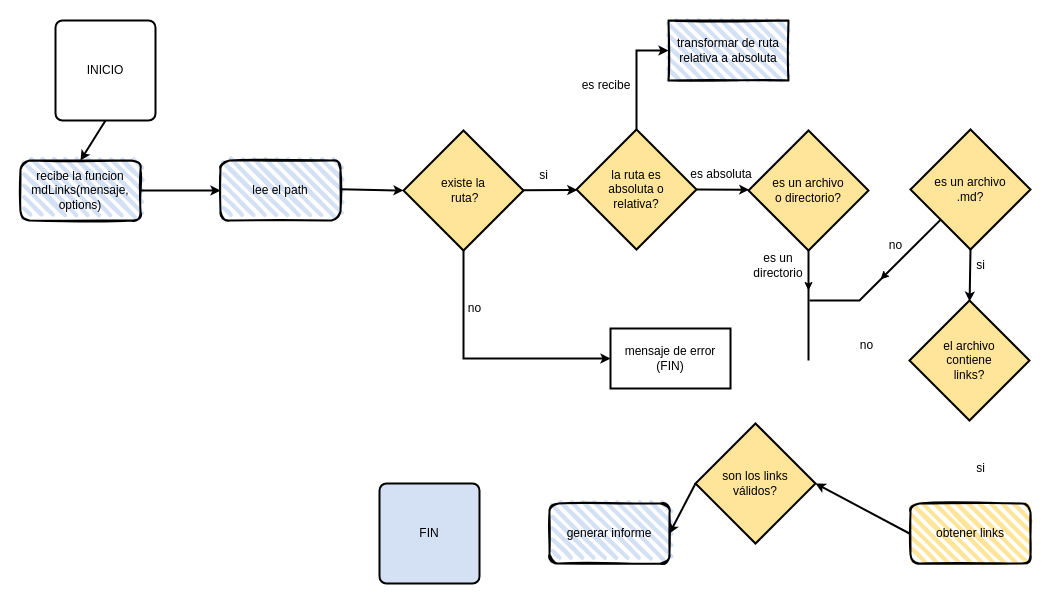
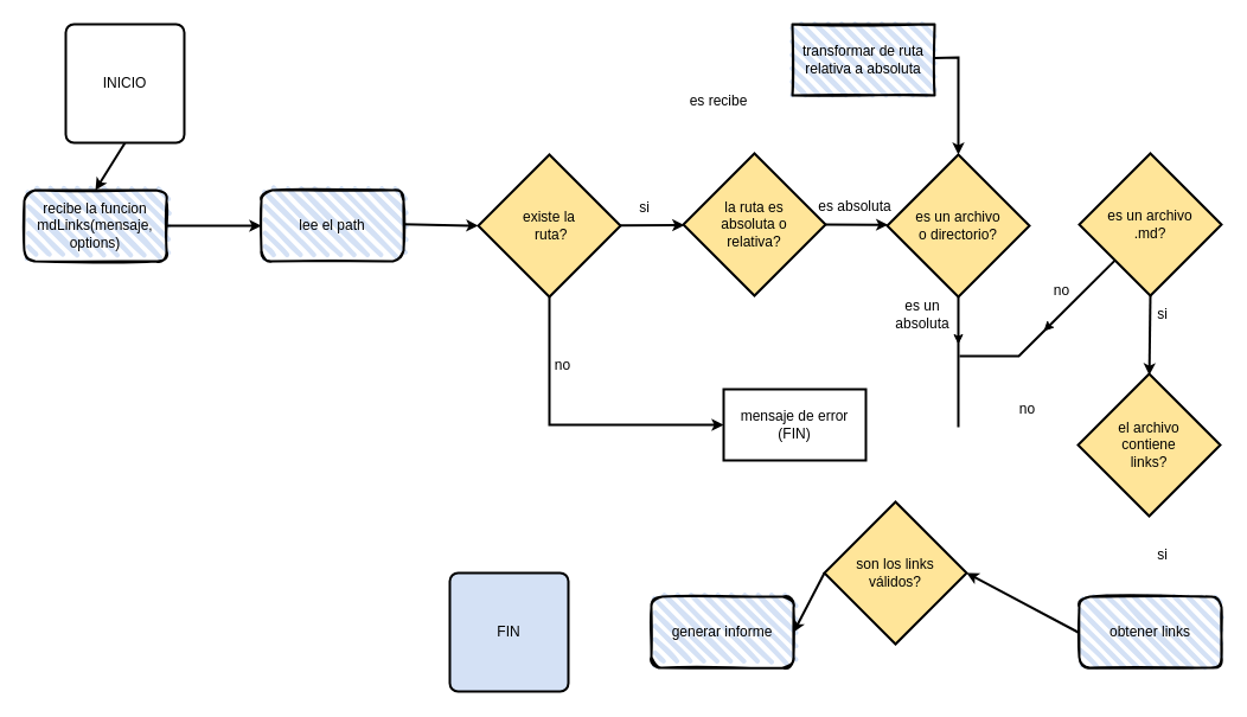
+ <mxCell id="11" value="" style="endArrow=classic;html=1;rounded=0;strokeWidth=2;endSize=4;entryX=0.5;entryY=0;entryDx=0;entryDy=0;exitX=0.995;exitY=0.473;exitDx=0;exitDy=0;exitPerimeter=0;entryPerimeter=0;" edge="1" parent="1" source="3" target="14"><mxGeometry width="50" height="50" relative="1" as="geometry"><mxPoint x="764.74" y="47.82" as="sourcePoint" /><mxPoint x="810" y="151" as="targetPoint" /><Array as="points"><mxPoint x="808" y="48" /></Array></mxGeometry></mxCell>
- <mxCell id="10" value="" style="endArrow=classic;html=1;rounded=0;strokeWidth=2;endSize=4;exitX=0.5;exitY=0;exitDx=0;exitDy=0;exitPerimeter=0;entryX=0;entryY=0.5;entryDx=0;entryDy=0;" edge="1" parent="1" source="4" target="3"><mxGeometry width="50" height="50" relative="1" as="geometry"><mxPoint x="599" y="99.75" as="sourcePoint" /><mxPoint x="640" y="50" as="targetPoint" /><Array as="points"><mxPoint x="636" y="50" /></Array></mxGeometry></mxCell>
- <mxCell id="31" value="es un directorio" style="text;strokeColor=none;align=center;fillColor=none;html=1;verticalAlign=middle;whiteSpace=wrap;rounded=0;strokeWidth=2;" vertex="1" parent="1"><mxGeometry x="748" y="250" width="60" height="30" as="geometry" /></mxCell>
+ <mxCell id="31" value="es un absoluta" style="text;strokeColor=none;align=center;fillColor=none;html=1;verticalAlign=middle;whiteSpace=wrap;rounded=0;strokeWidth=2;" vertex="1" parent="1"><mxGeometry x="748" y="250" width="60" height="30" as="geometry" /></mxCell>
- <mxCell id="17" value="&lt;div&gt;el archivo &lt;br&gt;&lt;/div&gt;&lt;div&gt;contiene &lt;br&gt;&lt;/div&gt;&lt;div&gt;links?&lt;/div&gt;" style="strokeWidth=2;html=1;shape=mxgraph.flowchart.decision;whiteSpace=wrap;fillColor=#FFE599;" vertex="1" parent="1"><mxGeometry x="909" y="300" width="120" height="120" as="geometry" /></mxCell>
+ <mxCell id="17" value="&lt;div&gt;el archivo &lt;br&gt;&lt;/div&gt;&lt;div&gt;contiene &lt;br&gt;&lt;/div&gt;&lt;div&gt;links?&lt;/div&gt;" style="strokeWidth=2;html=1;shape=mxgraph.flowchart.decision;whiteSpace=wrap;fillColor=#FFE599;" vertex="1" parent="1"><mxGeometry x="909" y="315" width="120" height="120" as="geometry" /></mxCell>
- <mxCell id="18" value="obtener links" style="rounded=1;whiteSpace=wrap;html=1;strokeWidth=2;fillWeight=4;hachureGap=8;hachureAngle=45;fillColor=#ffe599;sketch=1;" vertex="1" parent="1"><mxGeometry x="910" y="503" width="120" height="60" as="geometry" /></mxCell>
+ <mxCell id="18" value="obtener links" style="rounded=1;whiteSpace=wrap;html=1;strokeWidth=2;fillWeight=4;hachureGap=8;hachureAngle=45;fillColor=#D4E1F5;sketch=1;" vertex="1" parent="1"><mxGeometry x="910" y="503" width="120" height="60" as="geometry" /></mxCell>
